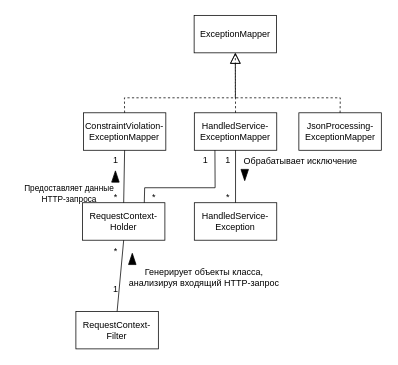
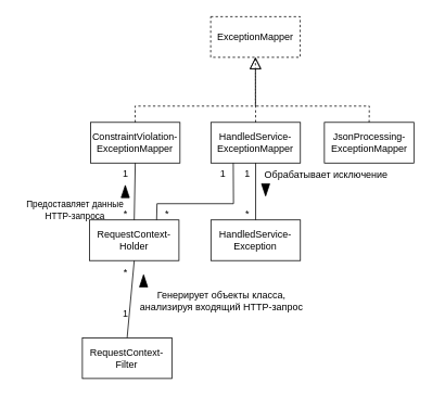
- <mxCell id="6" value="ExceptionMapper" style="html=1;whiteSpace=wrap;" parent="1" vertex="1"><mxGeometry x="258" y="20" width="110" height="50" as="geometry" /></mxCell>
+ <mxCell id="6" value="ExceptionMapper" style="html=1;whiteSpace=wrap;dashed=1;" parent="1" vertex="1"><mxGeometry x="258" y="20" width="110" height="50" as="geometry" /></mxCell>
